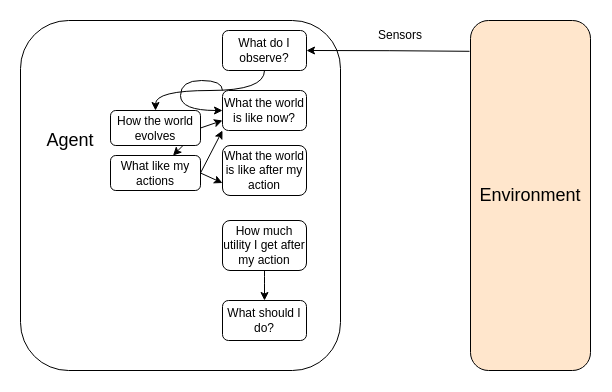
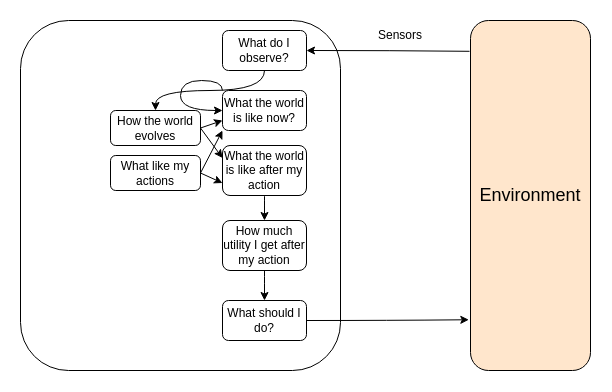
- <mxCell id="5" value="&lt;font style=&quot;font-size: 18px;&quot;&gt;Agent&lt;/font&gt;" style="text;html=1;align=center;verticalAlign=middle;whiteSpace=wrap;rounded=1;" parent="1" vertex="1"><mxGeometry x="40" y="125" width="60" height="30" as="geometry" /></mxCell>
- <mxCell id="14" style="rounded=1;orthogonalLoop=1;jettySize=auto;html=1;exitX=1;exitY=0.5;exitDx=0;exitDy=0;" parent="1" source="15" target="18" edge="1"><mxGeometry relative="1" as="geometry" /></mxCell>
+ <mxCell id="14" style="rounded=1;orthogonalLoop=1;jettySize=auto;html=1;exitX=1;exitY=0.5;exitDx=0;exitDy=0;entryX=0;entryY=0.25;entryDx=0;entryDy=0;" parent="1" source="15" target="10" edge="1"><mxGeometry relative="1" as="geometry" /></mxCell>
+ <mxCell id="9" style="edgeStyle=orthogonalEdgeStyle;curved=1;rounded=1;orthogonalLoop=1;jettySize=auto;html=1;exitX=0.5;exitY=1;exitDx=0;exitDy=0;entryX=0.5;entryY=0;entryDx=0;entryDy=0;" edge="1" parent="1" source="10" target="21"><mxGeometry relative="1" as="geometry" /></mxCell>
+ <mxCell id="19" style="edgeStyle=orthogonalEdgeStyle;curved=1;rounded=1;orthogonalLoop=1;jettySize=auto;html=1;exitX=1;exitY=0.5;exitDx=0;exitDy=0;entryX=-0.014;entryY=0.855;entryDx=0;entryDy=0;entryPerimeter=0;" edge="1" parent="1" source="6" target="2"><mxGeometry relative="1" as="geometry" /></mxCell>
